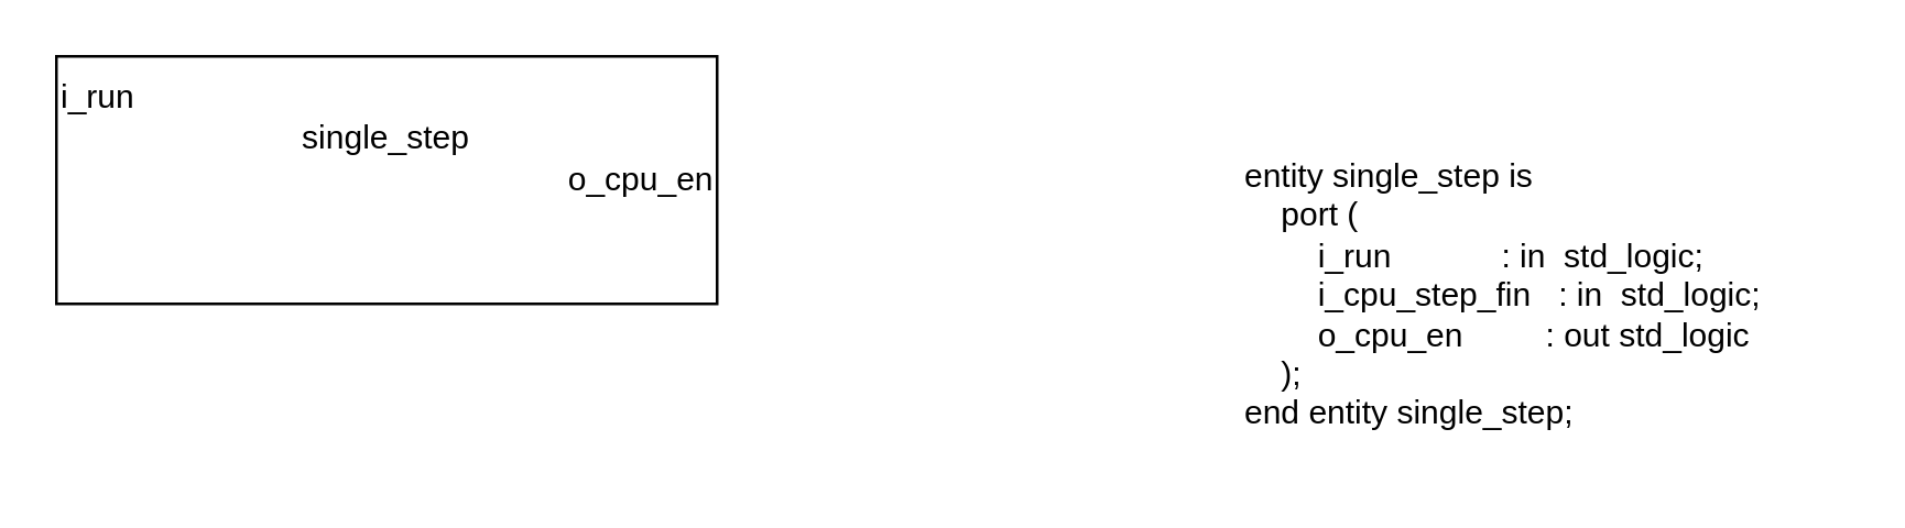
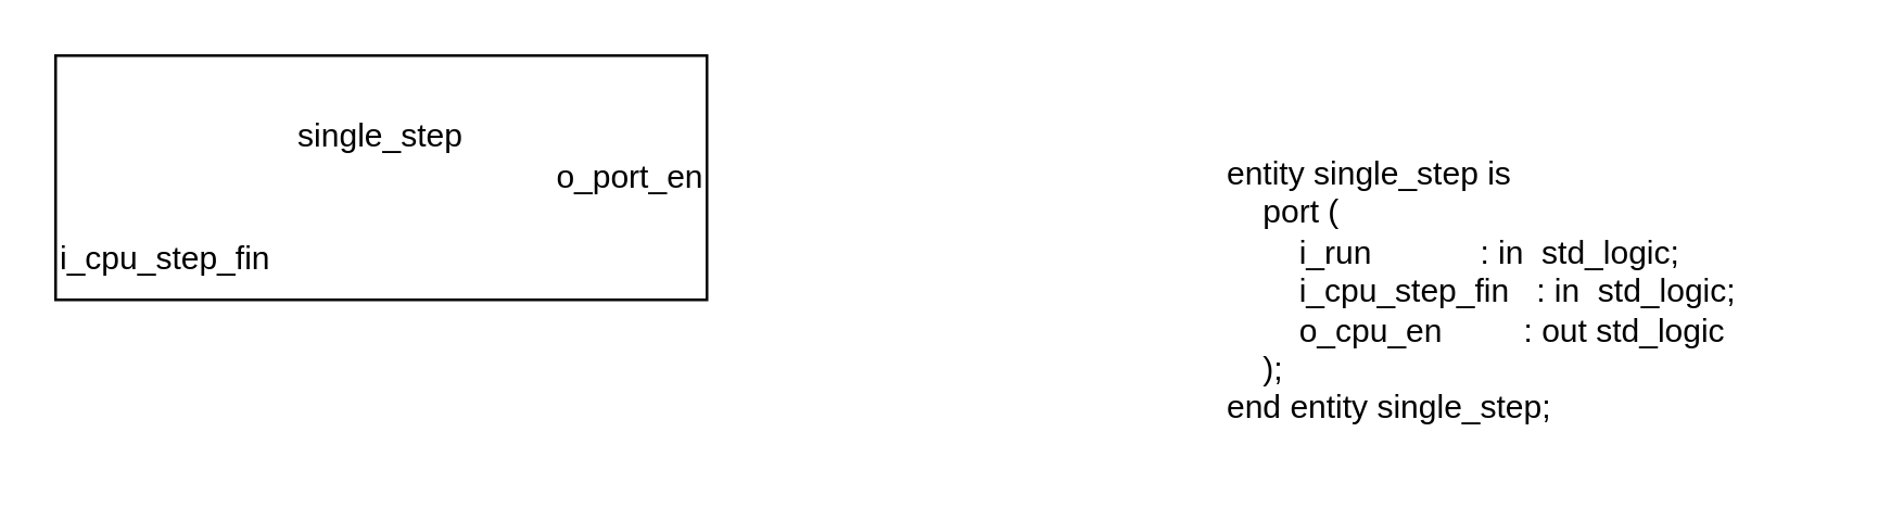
- <mxCell id="4" value="i_run" style="text;html=1;align=left;verticalAlign=middle;resizable=0;points=[];autosize=1;strokeColor=none;fillColor=none;" vertex="1" parent="1"><mxGeometry width="50" height="30" as="geometry" x="20" y="20" /></mxCell>
- <mxCell id="6" value="o_cpu_en" style="text;html=1;align=right;verticalAlign=middle;resizable=0;points=[];autosize=1;strokeColor=none;fillColor=none;" vertex="1" parent="1"><mxGeometry x="180" y="50" width="80" height="30" as="geometry" /></mxCell>
+ <mxCell id="6" value="o_port_en" style="text;html=1;align=right;verticalAlign=middle;resizable=0;points=[];autosize=1;strokeColor=none;fillColor=none;" vertex="1" parent="1"><mxGeometry x="180" y="50" width="80" height="30" as="geometry" /></mxCell>
+ <mxCell id="5" value="i_cpu_step_fin" style="text;html=1;align=left;verticalAlign=middle;resizable=0;points=[];autosize=1;strokeColor=none;fillColor=none;" vertex="1" parent="1"><mxGeometry y="80" width="100" height="30" as="geometry" x="20" /></mxCell>
